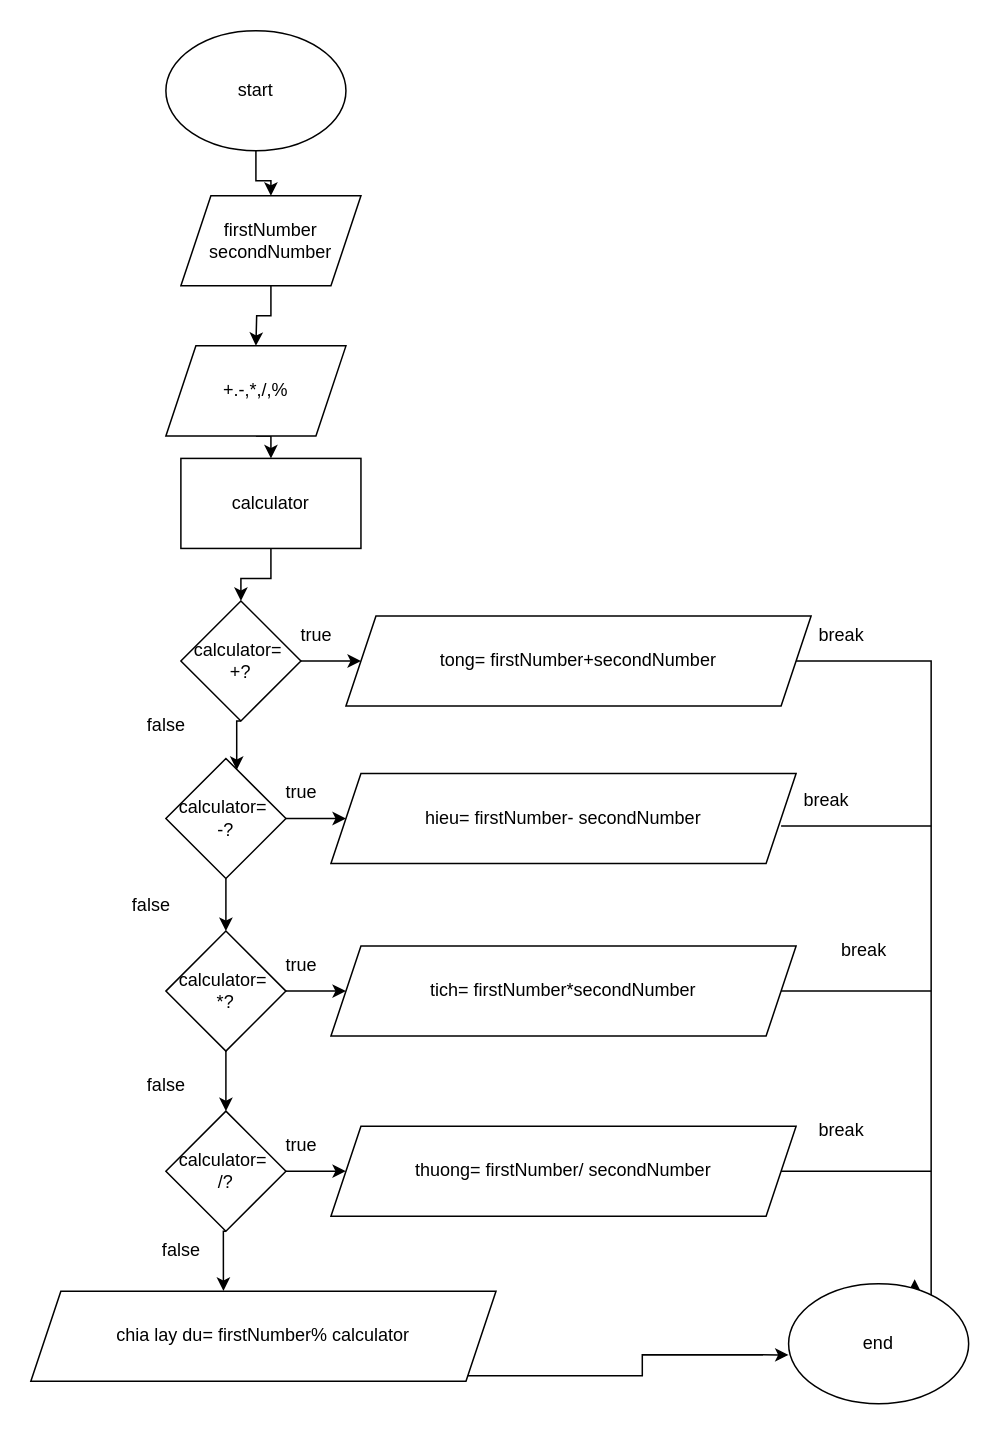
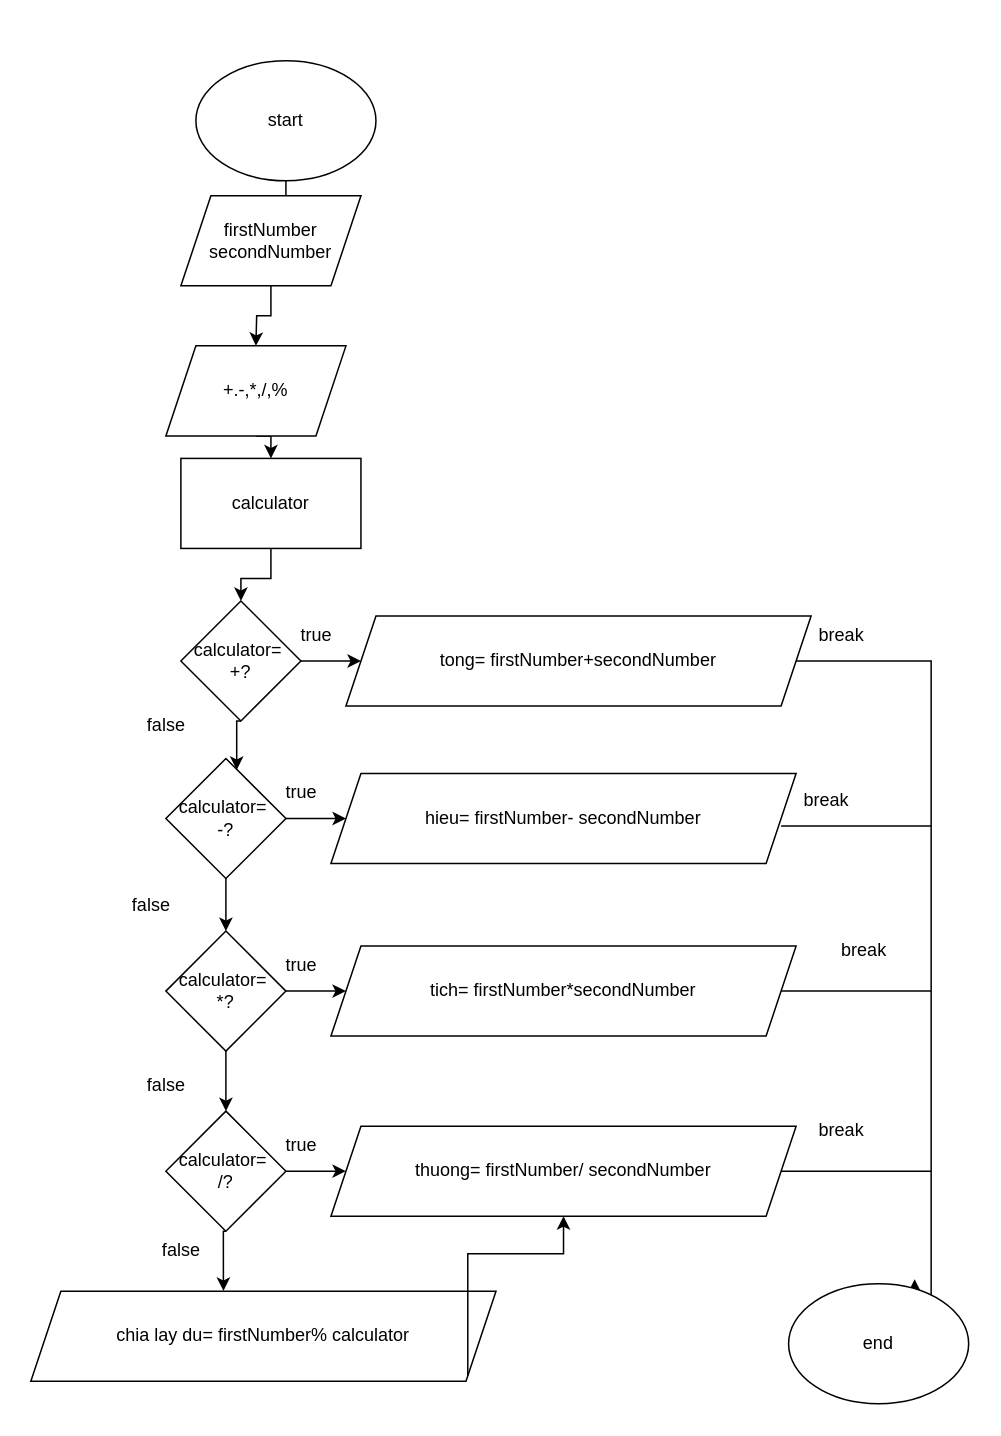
- <mxCell id="3" value="start" style="ellipse;whiteSpace=wrap;html=1;" vertex="1" parent="1"><mxGeometry x="110" y="20" width="120" height="80" as="geometry" /></mxCell>
+ <mxCell id="3" value="start" style="ellipse;whiteSpace=wrap;html=1;" vertex="1" parent="1"><mxGeometry x="130" y="40" width="120" height="80" as="geometry" /></mxCell>
- <mxCell id="37" style="edgeStyle=orthogonalEdgeStyle;rounded=0;orthogonalLoop=1;jettySize=auto;html=1;exitX=1;exitY=1;exitDx=0;exitDy=0;entryX=0;entryY=0.593;entryDx=0;entryDy=0;entryPerimeter=0;" edge="1" parent="1" source="29" target="36"><mxGeometry relative="1" as="geometry" /></mxCell>
+ <mxCell id="37" style="edgeStyle=orthogonalEdgeStyle;rounded=0;orthogonalLoop=1;jettySize=auto;html=1;exitX=1;exitY=1;exitDx=0;exitDy=0;" edge="1" parent="1" source="29" target="27"><mxGeometry relative="1" as="geometry" /></mxCell>
